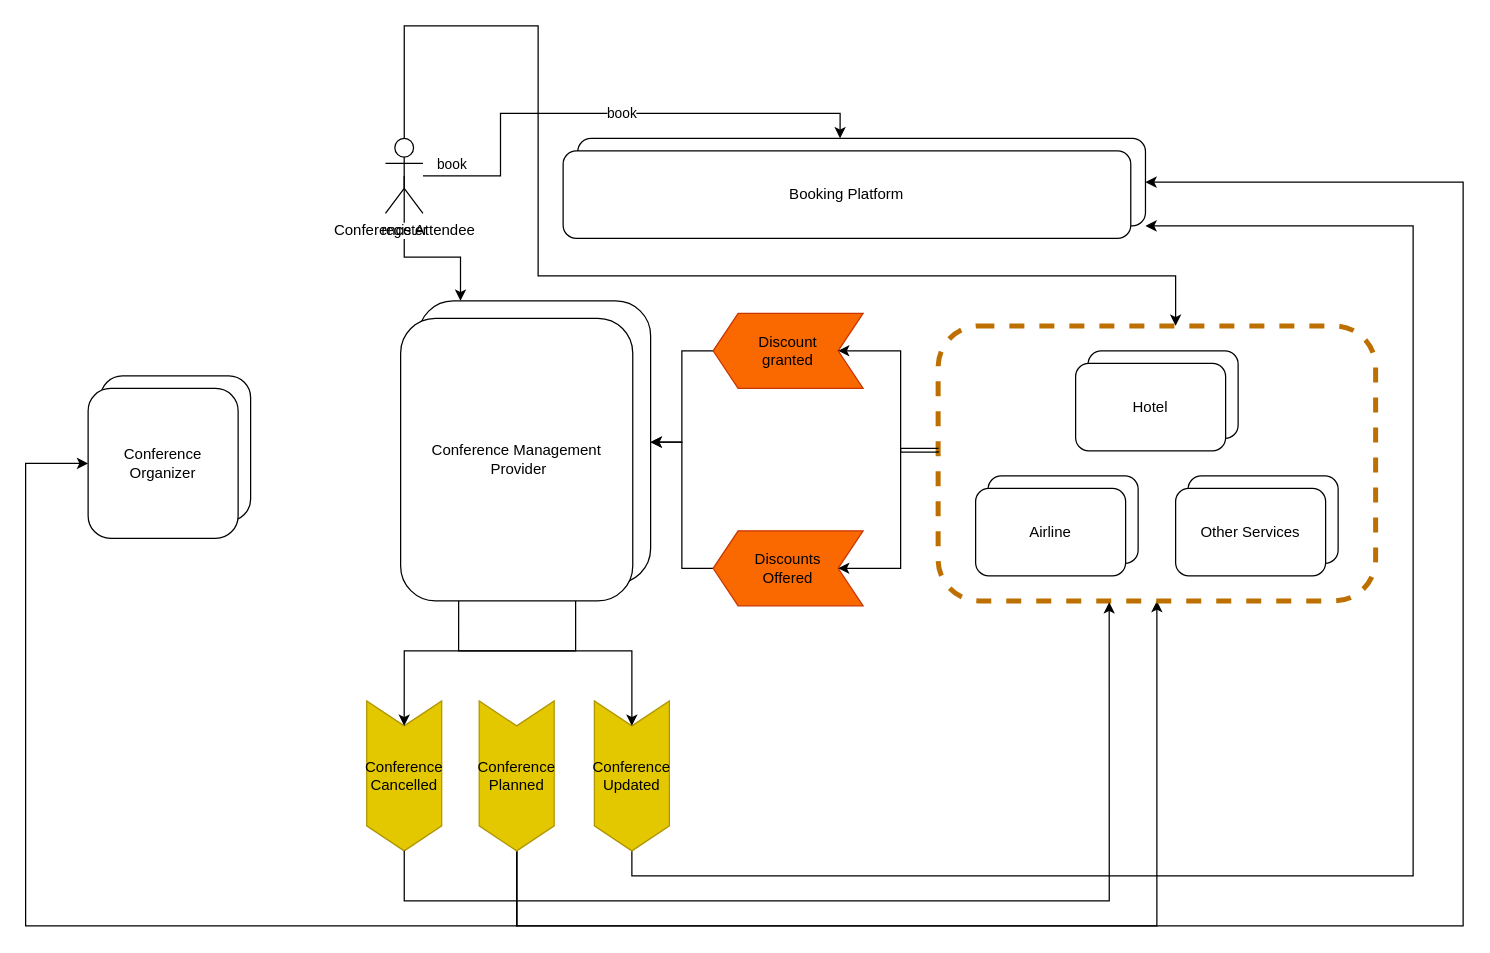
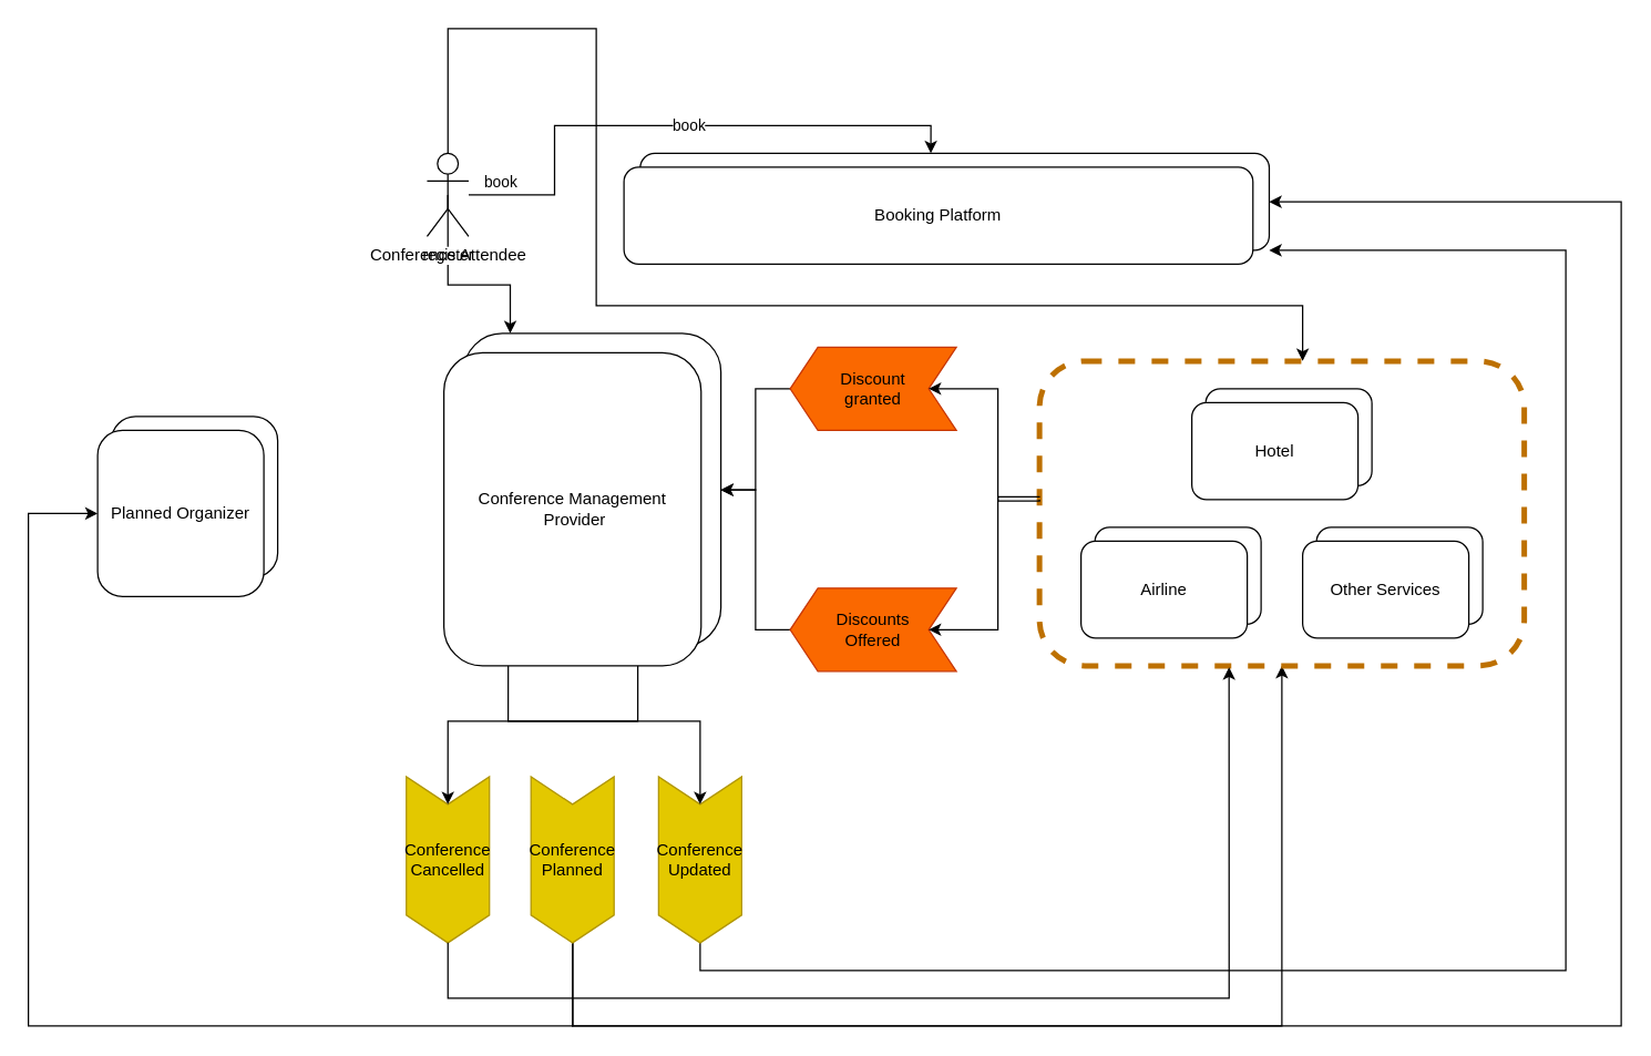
- <mxCell id="38" value="Conference Organizer" style="rounded=1;whiteSpace=wrap;html=1;" parent="35" vertex="1"><mxGeometry y="10" width="120" height="120" as="geometry" /></mxCell>
+ <mxCell id="38" value="Planned Organizer" style="rounded=1;whiteSpace=wrap;html=1;" parent="35" vertex="1"><mxGeometry y="10" width="120" height="120" as="geometry" /></mxCell>
